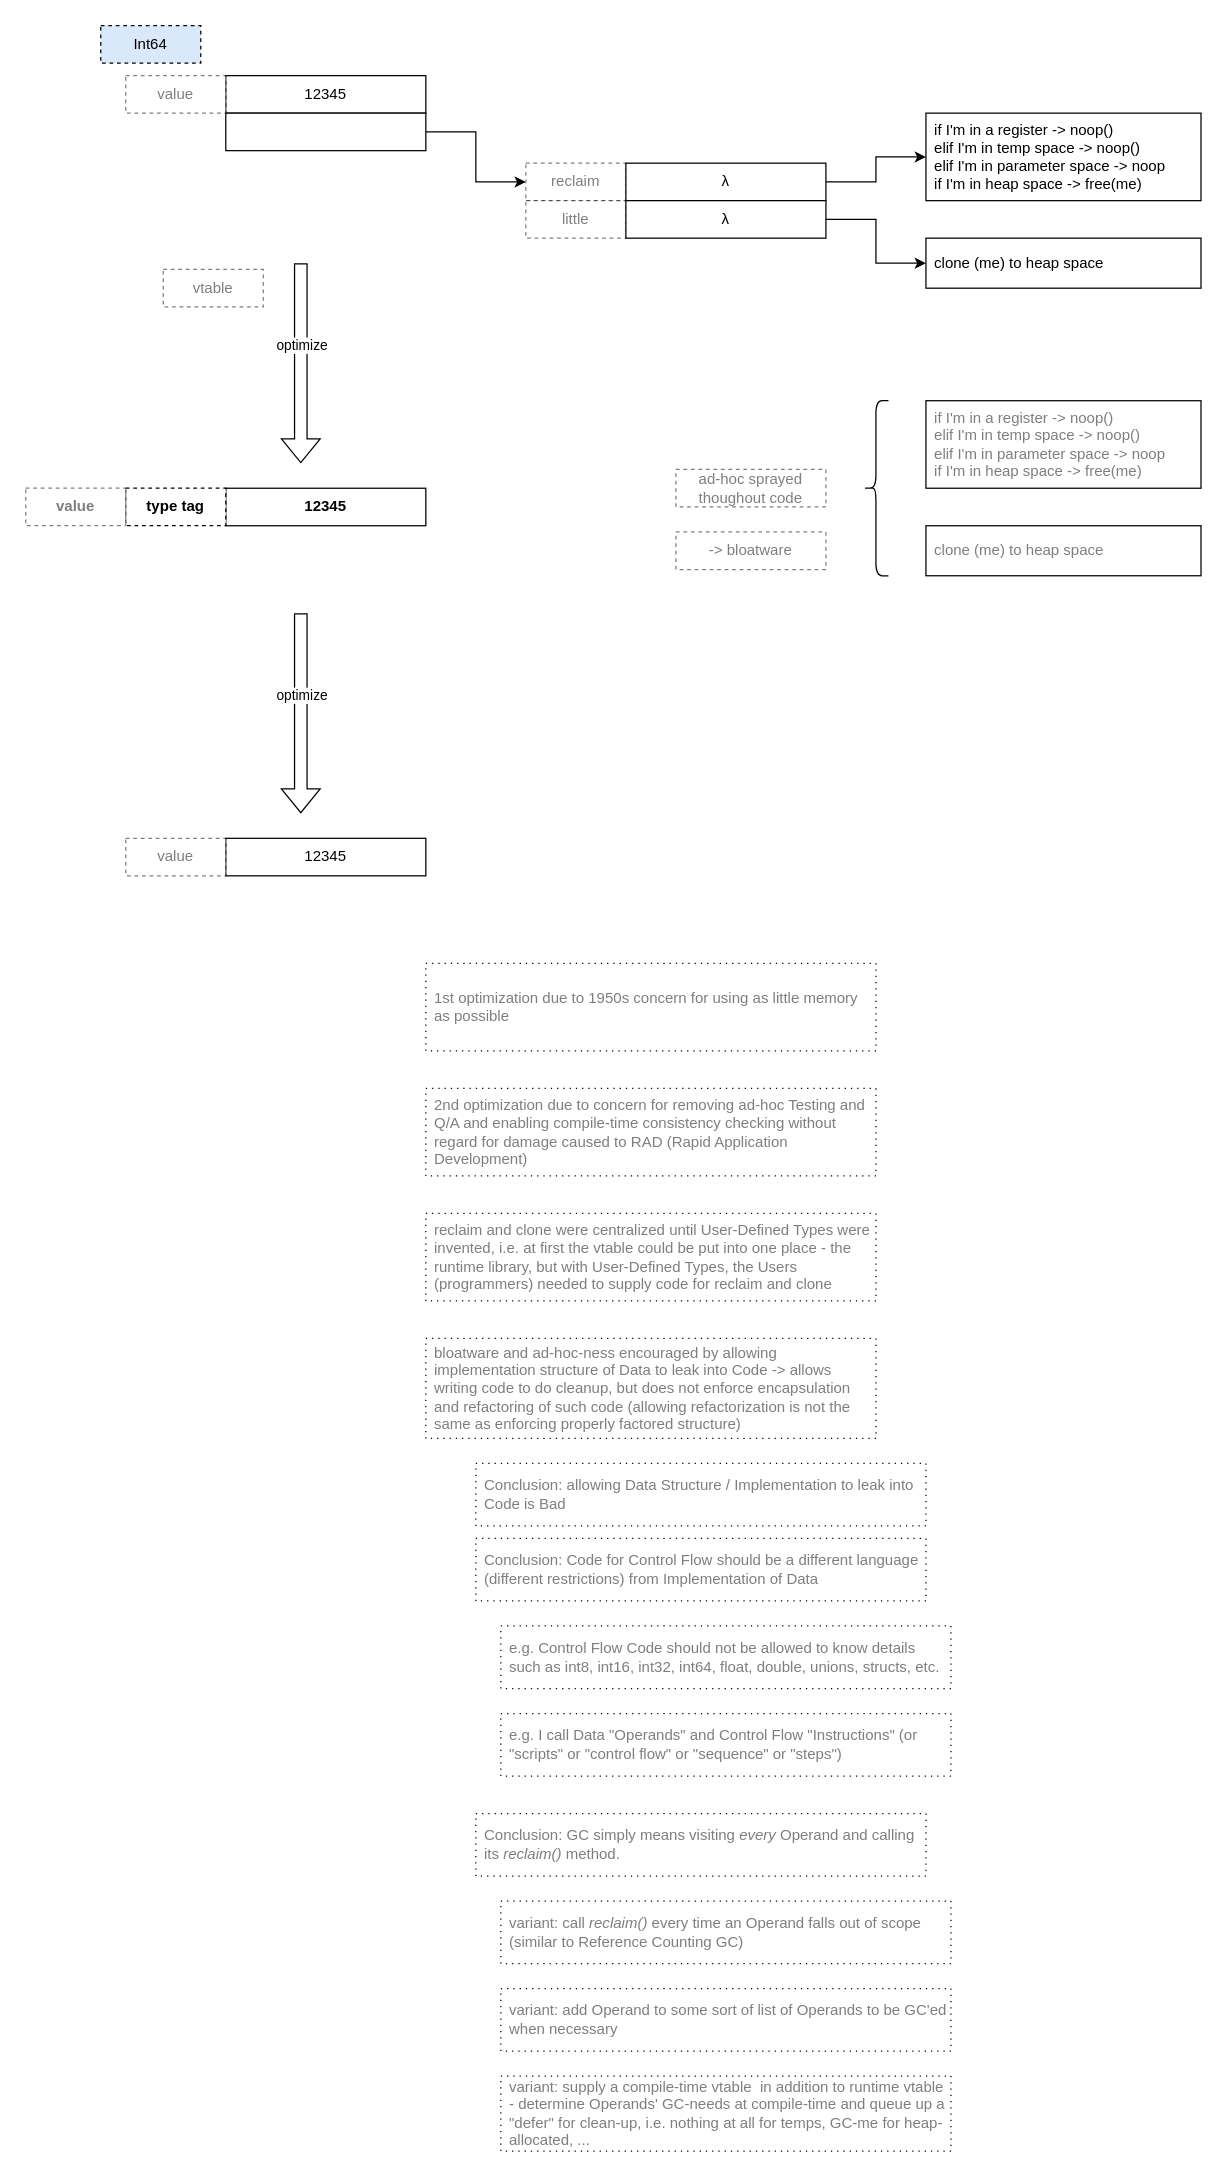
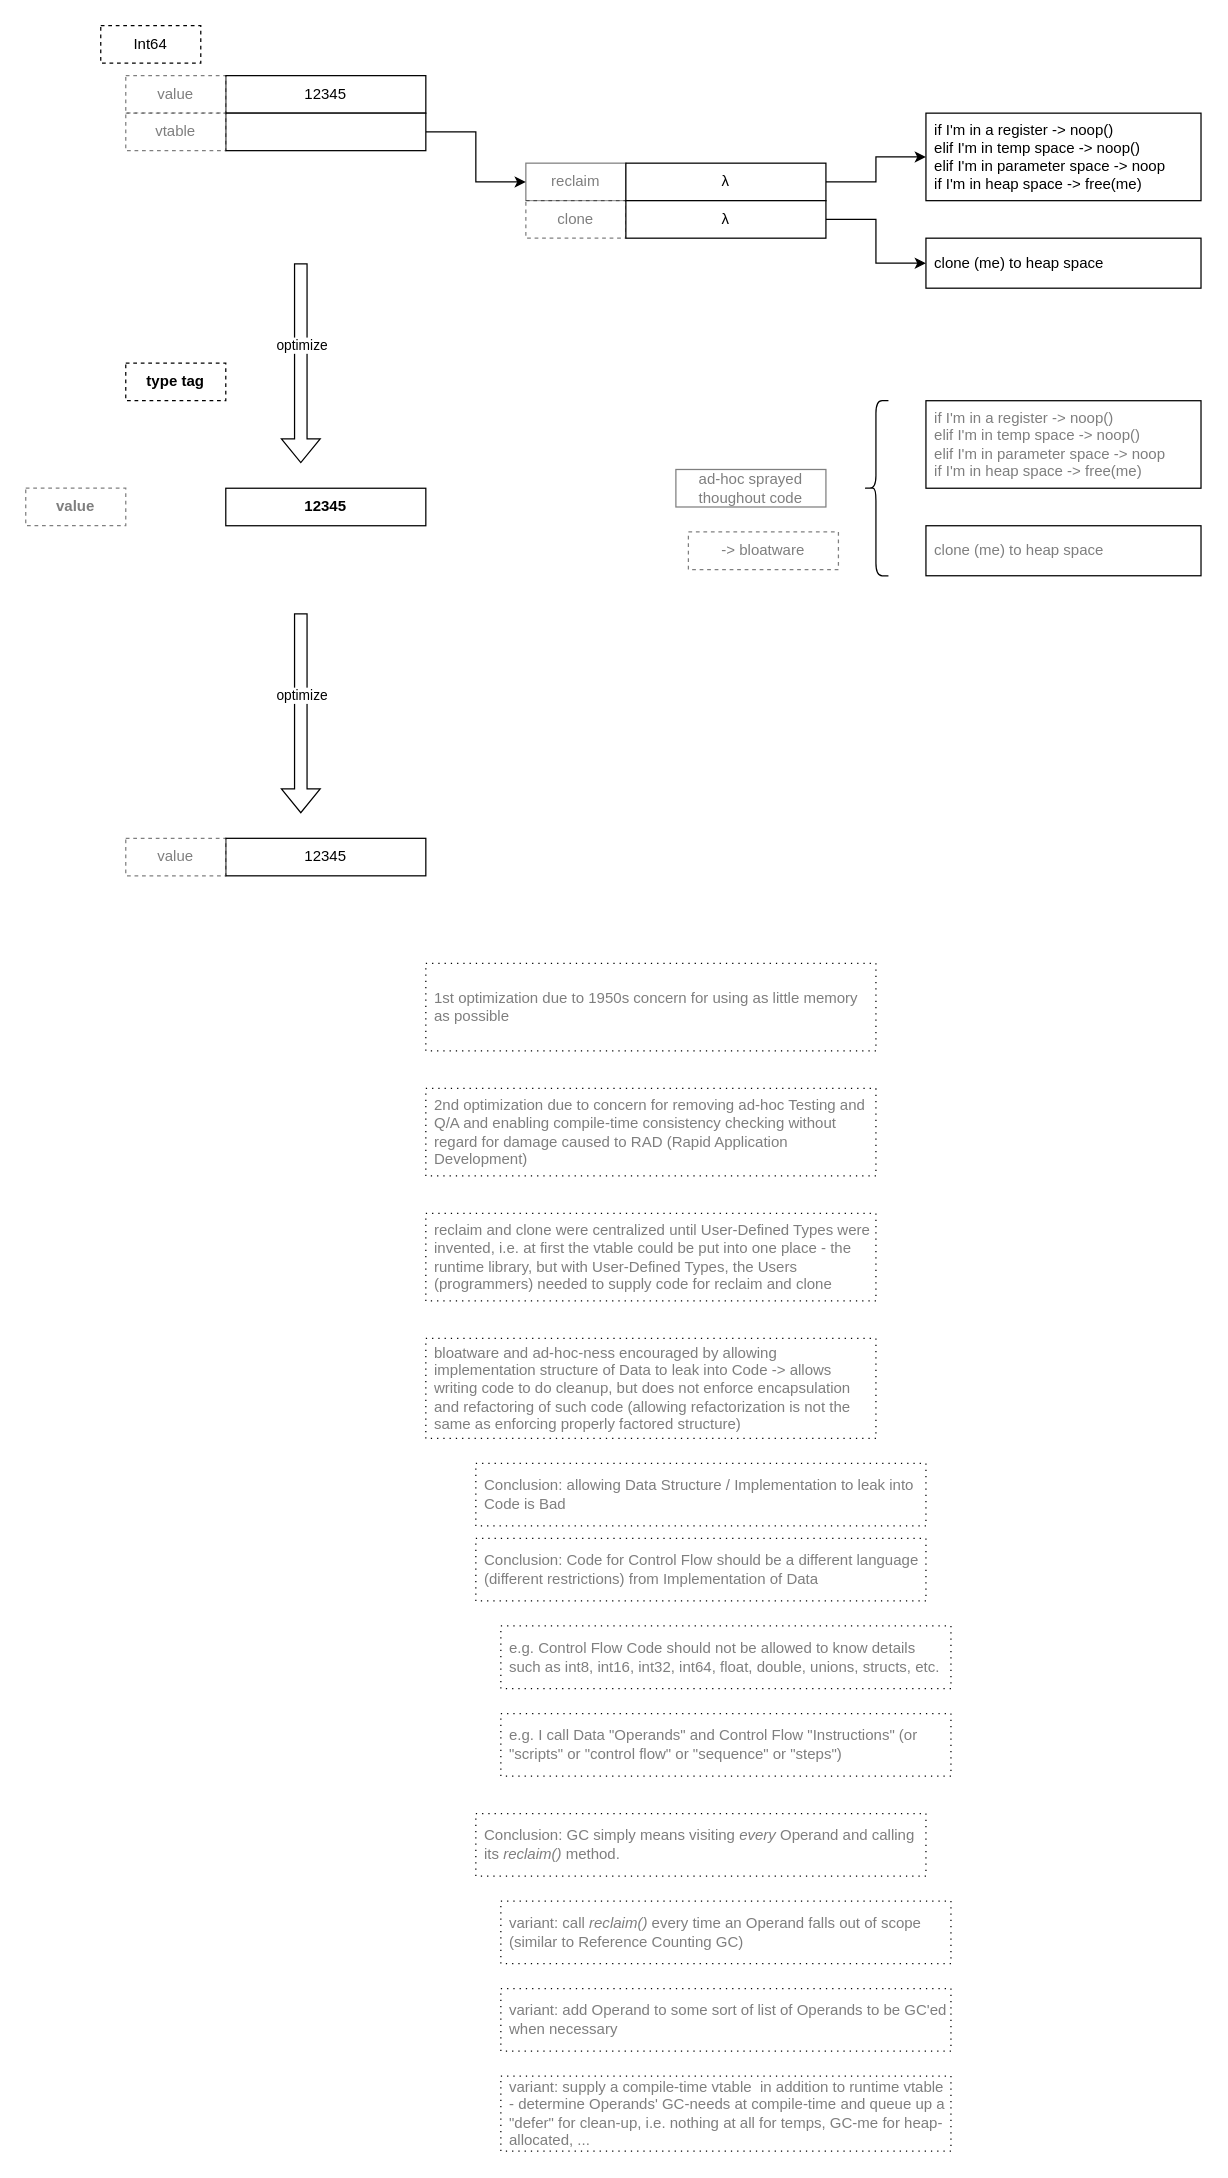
- <mxCell id="21" value="Int64" style="rounded=0;whiteSpace=wrap;html=1;dashed=1;fillColor=#dae8fc;" vertex="1" parent="1"><mxGeometry x="80" y="20" width="80" height="30" as="geometry" /></mxCell>
+ <mxCell id="21" value="Int64" style="rounded=0;whiteSpace=wrap;html=1;dashed=1;" vertex="1" parent="1"><mxGeometry x="80" y="20" width="80" height="30" as="geometry" /></mxCell>
- <mxCell id="5" value="reclaim" style="rounded=0;whiteSpace=wrap;html=1;dashed=1;opacity=50;textOpacity=50;" vertex="1" parent="1"><mxGeometry x="420" y="130" width="80" height="30" as="geometry" /></mxCell>
+ <mxCell id="5" value="reclaim" style="rounded=0;whiteSpace=wrap;html=1;dashed=0;opacity=50;textOpacity=50;" vertex="1" parent="1"><mxGeometry x="420" y="130" width="80" height="30" as="geometry" /></mxCell>
- <mxCell id="6" value="little" style="rounded=0;whiteSpace=wrap;html=1;dashed=1;opacity=50;textOpacity=50;" vertex="1" parent="1"><mxGeometry x="420" y="160" width="80" height="30" as="geometry" /></mxCell>
+ <mxCell id="6" value="clone" style="rounded=0;whiteSpace=wrap;html=1;dashed=1;opacity=50;textOpacity=50;" vertex="1" parent="1"><mxGeometry x="420" y="160" width="80" height="30" as="geometry" /></mxCell>
- <mxCell id="14" value="vtable" style="rounded=0;whiteSpace=wrap;html=1;dashed=1;opacity=50;textOpacity=50;" vertex="1" parent="1"><mxGeometry x="130" y="215" width="80" height="30" as="geometry" /></mxCell>
+ <mxCell id="14" value="vtable" style="rounded=0;whiteSpace=wrap;html=1;dashed=1;opacity=50;textOpacity=50;" vertex="1" parent="1"><mxGeometry x="100" y="90" width="80" height="30" as="geometry" /></mxCell>
- <mxCell id="23" value="ad-hoc sprayed thoughout code" style="rounded=0;whiteSpace=wrap;html=1;dashed=1;opacity=50;textOpacity=50;" vertex="1" parent="1"><mxGeometry x="540" y="375" width="120" height="30" as="geometry" /></mxCell>
+ <mxCell id="23" value="ad-hoc sprayed thoughout code" style="rounded=0;whiteSpace=wrap;html=1;dashed=0;opacity=50;textOpacity=50;" vertex="1" parent="1"><mxGeometry x="540" y="375" width="120" height="30" as="geometry" /></mxCell>
- <mxCell id="18" value="type tag" style="rounded=0;whiteSpace=wrap;html=1;dashed=1;fontStyle=1" vertex="1" parent="1"><mxGeometry x="100" y="390" width="80" height="30" as="geometry" /></mxCell>
+ <mxCell id="18" value="type tag" style="rounded=0;whiteSpace=wrap;html=1;dashed=1;fontStyle=1" vertex="1" parent="1"><mxGeometry x="100" y="290" width="80" height="30" as="geometry" /></mxCell>
- <mxCell id="24" value="-&amp;gt; bloatware" style="rounded=0;whiteSpace=wrap;html=1;dashed=1;opacity=50;textOpacity=50;" vertex="1" parent="1"><mxGeometry x="540" y="425" width="120" height="30" as="geometry" /></mxCell>
+ <mxCell id="24" value="-&amp;gt; bloatware" style="rounded=0;whiteSpace=wrap;html=1;dashed=1;opacity=50;textOpacity=50;" vertex="1" parent="1"><mxGeometry x="550" y="425" width="120" height="30" as="geometry" /></mxCell>
